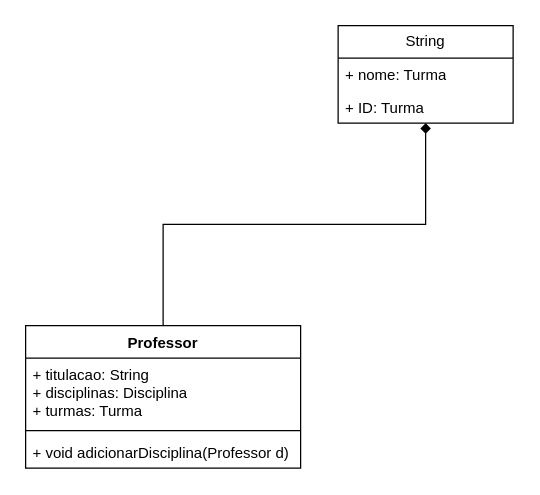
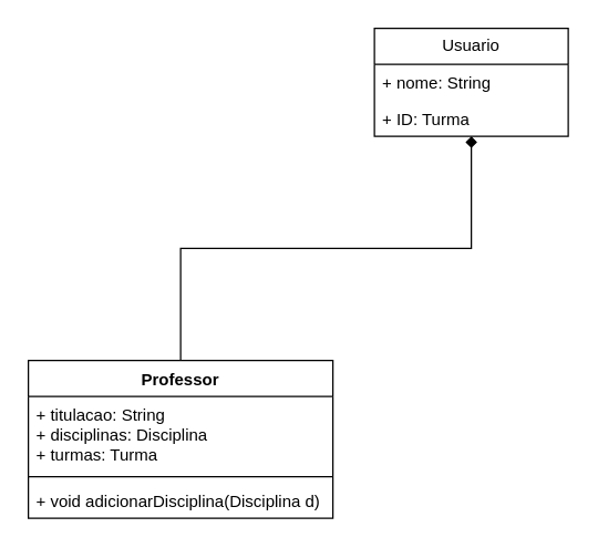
- <mxCell id="7" value="String" style="swimlane;fontStyle=0;childLayout=stackLayout;horizontal=1;startSize=26;fillColor=none;horizontalStack=0;resizeParent=1;resizeParentMax=0;resizeLast=0;collapsible=1;marginBottom=0;whiteSpace=wrap;html=1;" vertex="1" parent="1"><mxGeometry x="270" y="20" width="140" height="78" as="geometry" /></mxCell>
+ <mxCell id="7" value="Usuario" style="swimlane;fontStyle=0;childLayout=stackLayout;horizontal=1;startSize=26;fillColor=none;horizontalStack=0;resizeParent=1;resizeParentMax=0;resizeLast=0;collapsible=1;marginBottom=0;whiteSpace=wrap;html=1;" vertex="1" parent="1"><mxGeometry x="270" y="20" width="140" height="78" as="geometry" /></mxCell>
- <mxCell id="8" value="+ nome: Turma" style="text;strokeColor=none;fillColor=none;align=left;verticalAlign=top;spacingLeft=4;spacingRight=4;overflow=hidden;rotatable=0;points=[[0,0.5],[1,0.5]];portConstraint=eastwest;whiteSpace=wrap;html=1;" vertex="1" parent="7"><mxGeometry y="26" width="140" height="26" as="geometry" /></mxCell>
+ <mxCell id="8" value="+ nome: String" style="text;strokeColor=none;fillColor=none;align=left;verticalAlign=top;spacingLeft=4;spacingRight=4;overflow=hidden;rotatable=0;points=[[0,0.5],[1,0.5]];portConstraint=eastwest;whiteSpace=wrap;html=1;" vertex="1" parent="7"><mxGeometry y="26" width="140" height="26" as="geometry" /></mxCell>
- <mxCell id="6" value="+ void adicionarDisciplina(Professor d)" style="text;strokeColor=none;fillColor=none;align=left;verticalAlign=top;spacingLeft=4;spacingRight=4;overflow=hidden;rotatable=0;points=[[0,0.5],[1,0.5]];portConstraint=eastwest;whiteSpace=wrap;html=1;" vertex="1" parent="3"><mxGeometry y="88" width="220" height="26" as="geometry" /></mxCell>
+ <mxCell id="6" value="+ void adicionarDisciplina(Disciplina d)" style="text;strokeColor=none;fillColor=none;align=left;verticalAlign=top;spacingLeft=4;spacingRight=4;overflow=hidden;rotatable=0;points=[[0,0.5],[1,0.5]];portConstraint=eastwest;whiteSpace=wrap;html=1;" vertex="1" parent="3"><mxGeometry y="88" width="220" height="26" as="geometry" /></mxCell>
